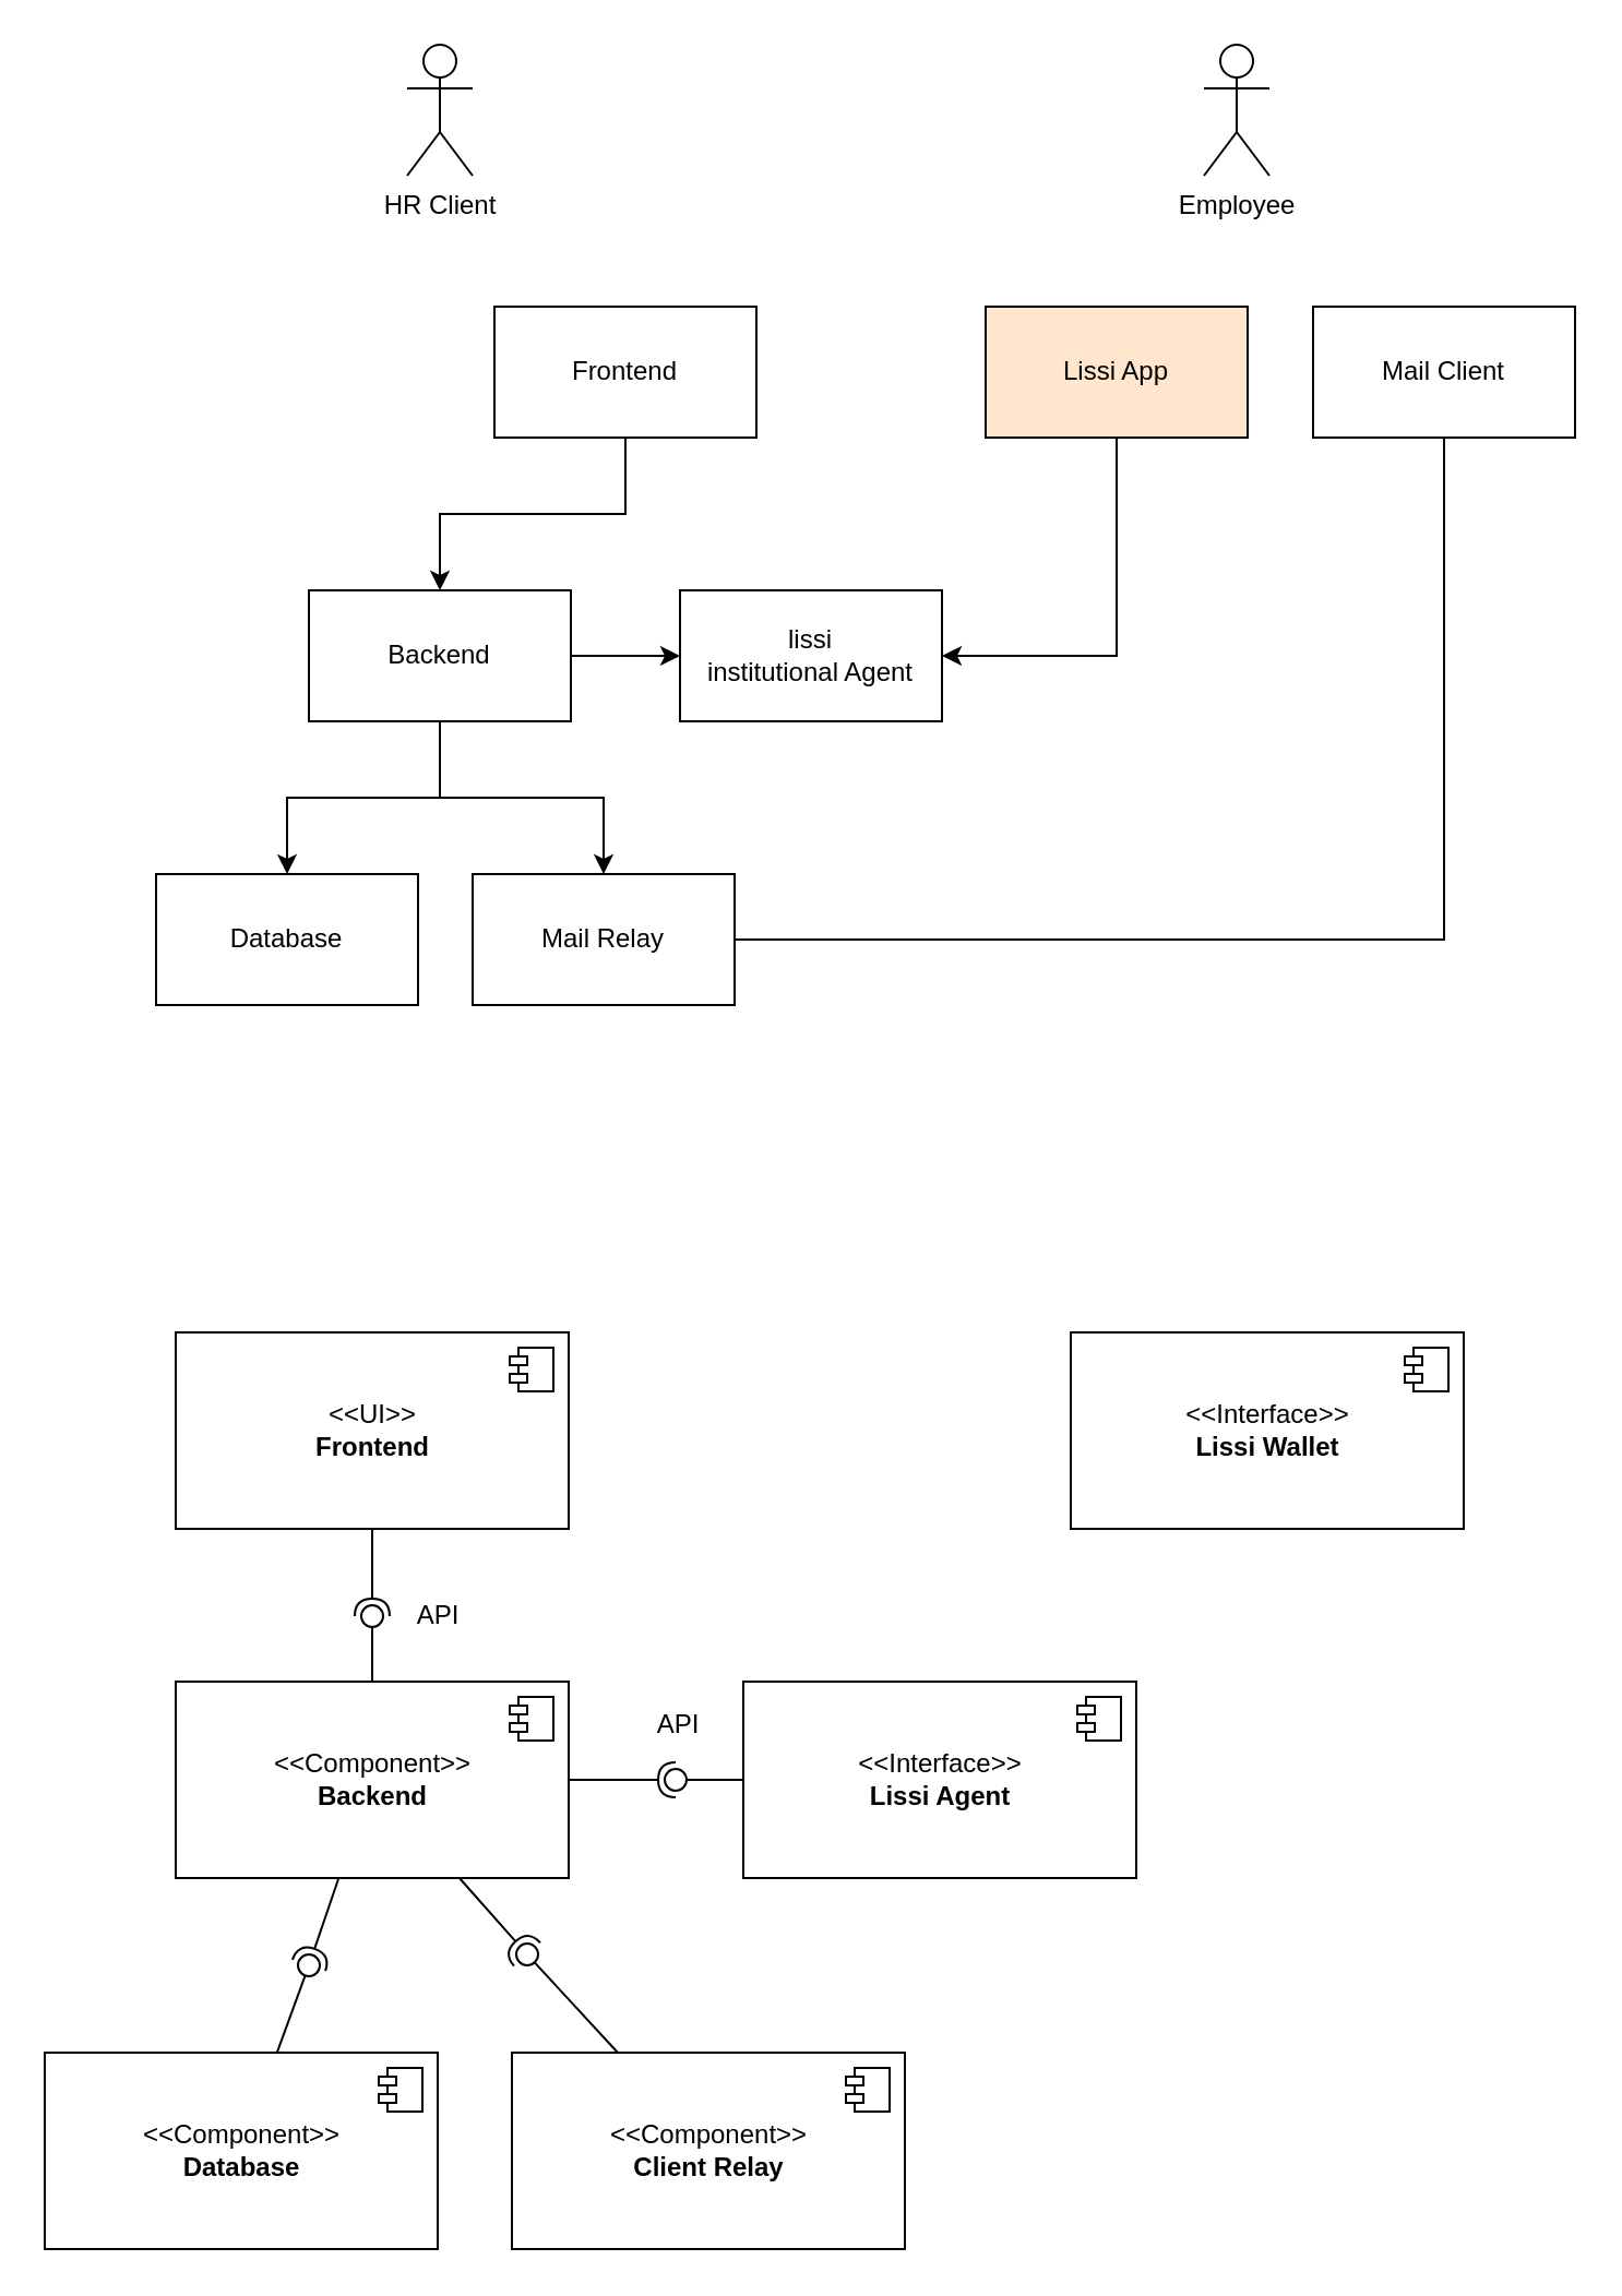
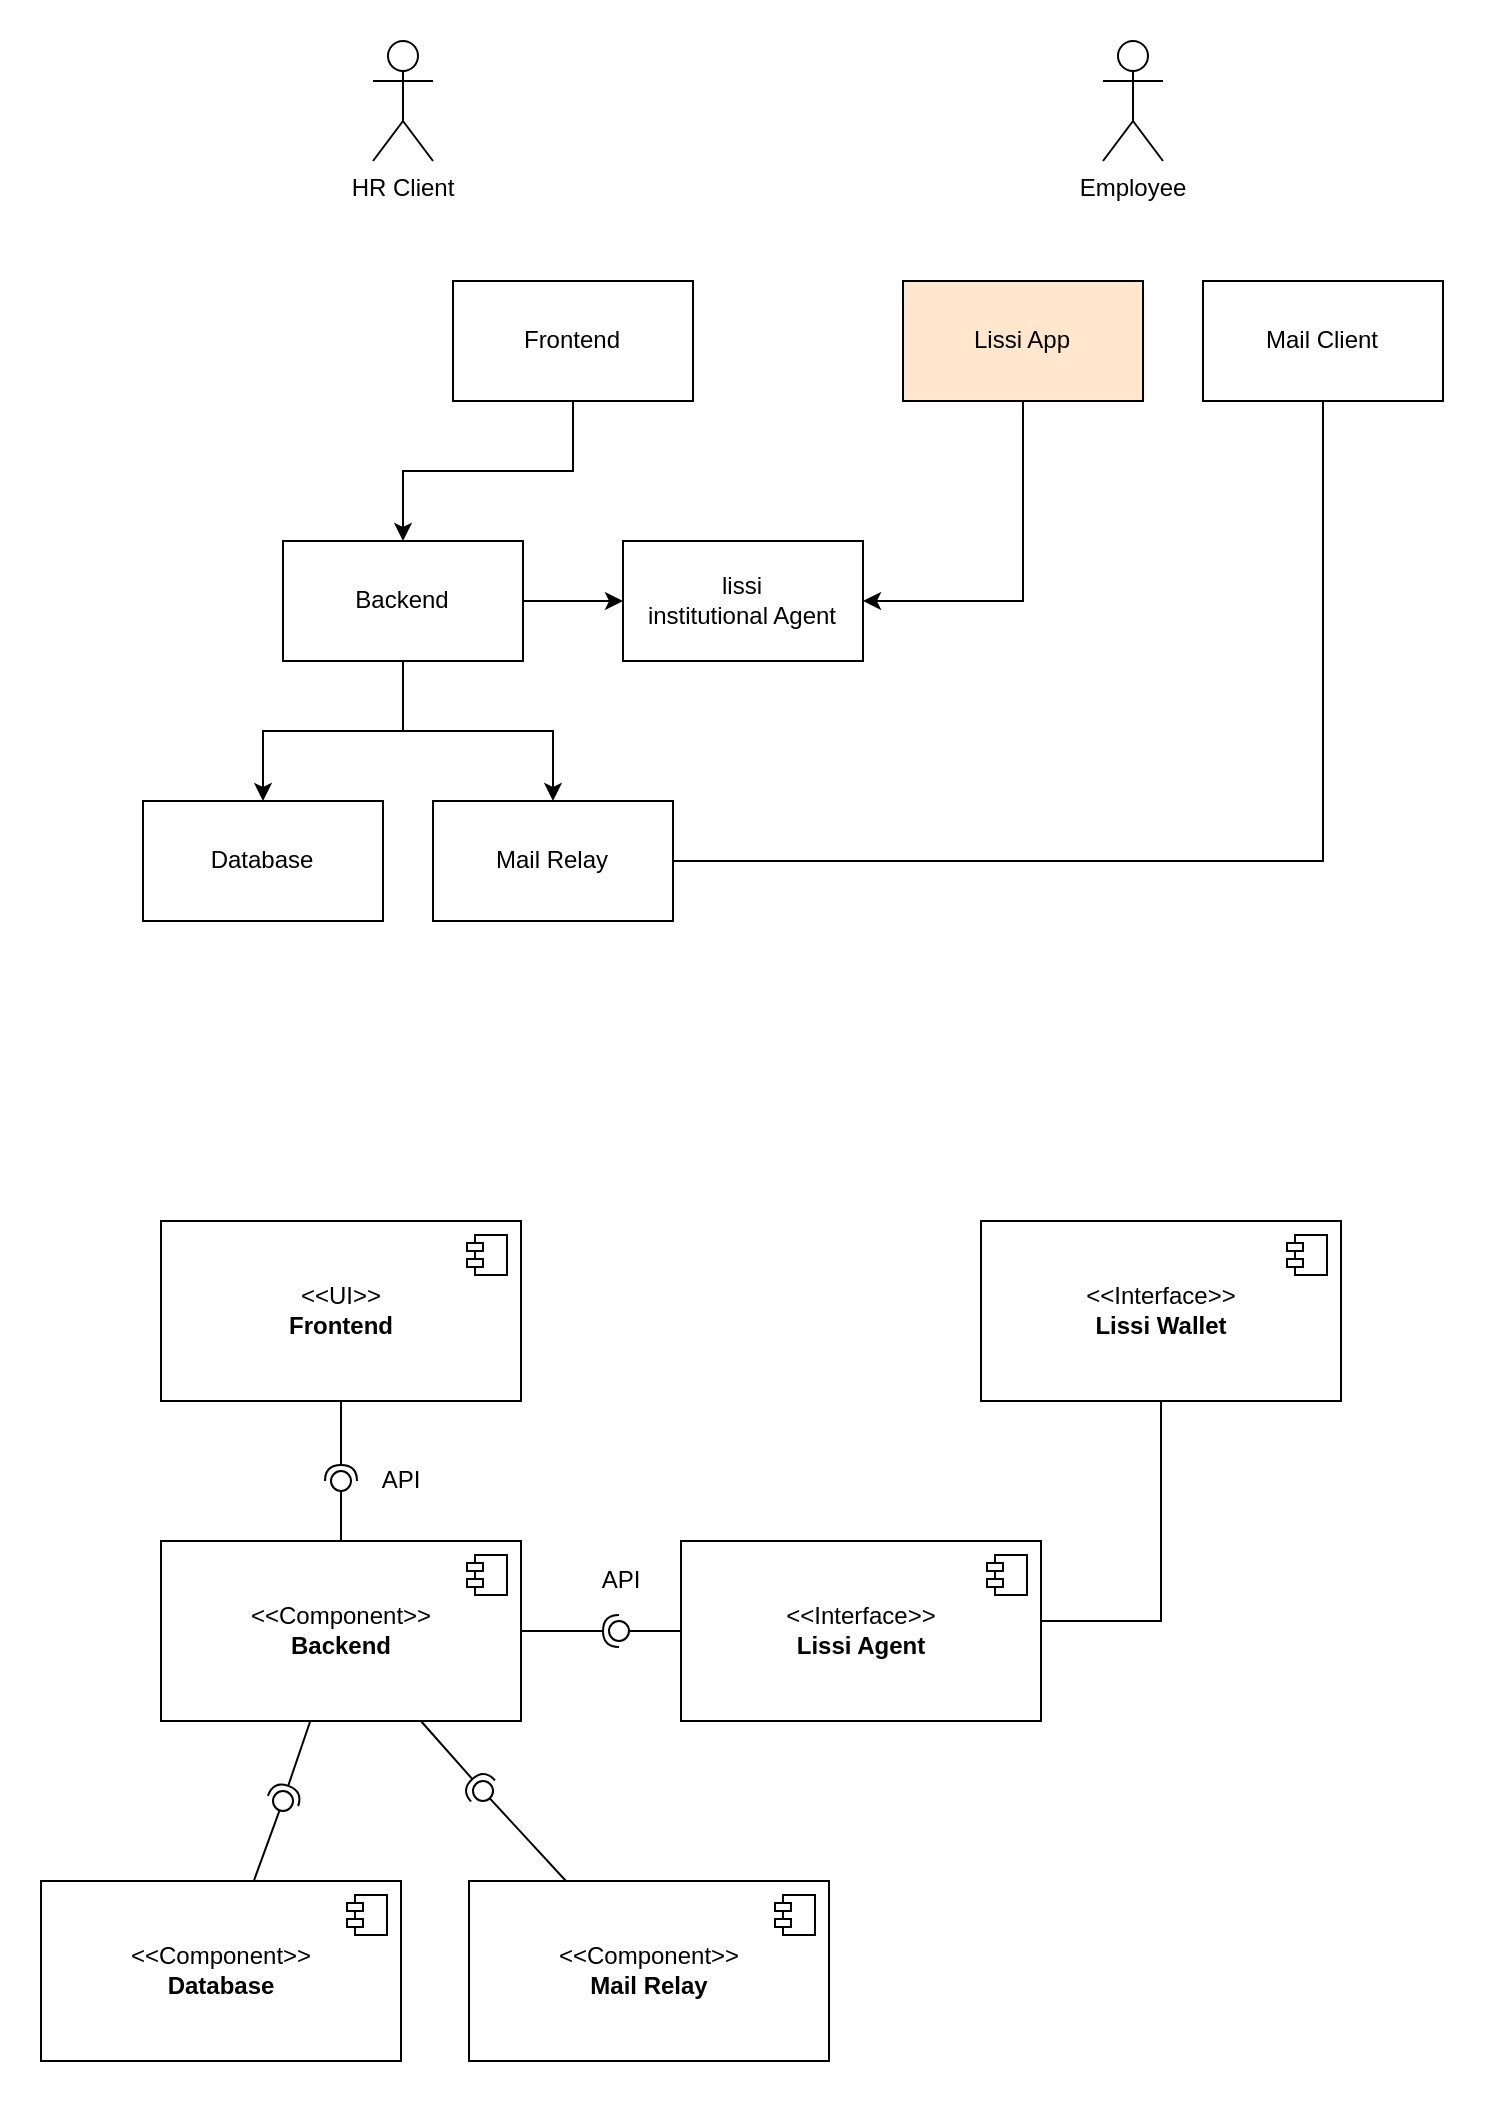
+ <mxCell id="29" style="edgeStyle=orthogonalEdgeStyle;rounded=0;orthogonalLoop=1;jettySize=auto;html=1;endArrow=none;endFill=0;" parent="1" source="30" target="25" edge="1"><mxGeometry relative="1" as="geometry"><Array as="points"><mxPoint x="580" y="810" /></Array></mxGeometry></mxCell>
- <mxCell id="23" value="&amp;lt;&amp;lt;Component&amp;gt;&amp;gt;&lt;br&gt;&lt;b&gt;Client Relay&lt;/b&gt;" style="html=1;dropTarget=0;" parent="1" vertex="1"><mxGeometry x="234" y="940" width="180" height="90" as="geometry" /></mxCell>
+ <mxCell id="23" value="&amp;lt;&amp;lt;Component&amp;gt;&amp;gt;&lt;br&gt;&lt;b&gt;Mail Relay&lt;/b&gt;" style="html=1;dropTarget=0;" parent="1" vertex="1"><mxGeometry x="234" y="940" width="180" height="90" as="geometry" /></mxCell>
